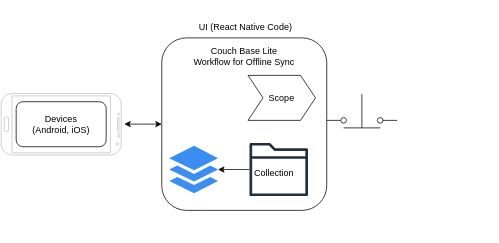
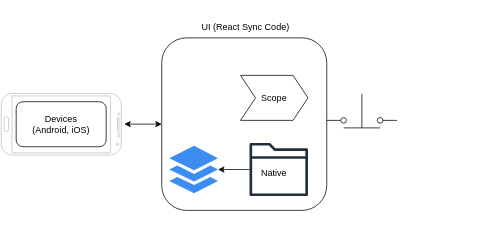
- <mxCell id="6" value="UI (React Native Code)" style="text;html=1;align=center;verticalAlign=middle;whiteSpace=wrap;rounded=0;" vertex="1" parent="5"><mxGeometry width="243.65" height="32.488" as="geometry" /></mxCell>
+ <mxCell id="6" value="UI (React Sync Code)" style="text;html=1;align=center;verticalAlign=middle;whiteSpace=wrap;rounded=0;" vertex="1" parent="5"><mxGeometry width="243.65" height="32.488" as="geometry" /></mxCell>
- <mxCell id="8" value="Couch Base Lite&lt;div&gt;Workflow for Offline Sync&lt;/div&gt;" style="text;html=1;align=center;verticalAlign=middle;whiteSpace=wrap;rounded=0;" vertex="1" parent="4"><mxGeometry x="10" y="40" width="220" height="30" as="geometry" /></mxCell>
- <mxCell id="9" value="Scope" style="shape=step;perimeter=stepPerimeter;whiteSpace=wrap;html=1;fixedSize=1;" vertex="1" parent="4"><mxGeometry x="125" y="80" width="90" height="60" as="geometry" /></mxCell>
+ <mxCell id="9" value="Scope" style="shape=step;perimeter=stepPerimeter;whiteSpace=wrap;html=1;fixedSize=1;" vertex="1" parent="4"><mxGeometry x="115" y="80" width="90" height="60" as="geometry" /></mxCell>
- <mxCell id="12" value="Collection" style="text;html=1;align=center;verticalAlign=middle;whiteSpace=wrap;rounded=0;" vertex="1" parent="4"><mxGeometry x="130" y="170" width="60" height="80" as="geometry" /></mxCell>
+ <mxCell id="12" value="Native" style="text;html=1;align=center;verticalAlign=middle;whiteSpace=wrap;rounded=0;" vertex="1" parent="4"><mxGeometry x="130" y="170" width="60" height="80" as="geometry" /></mxCell>
